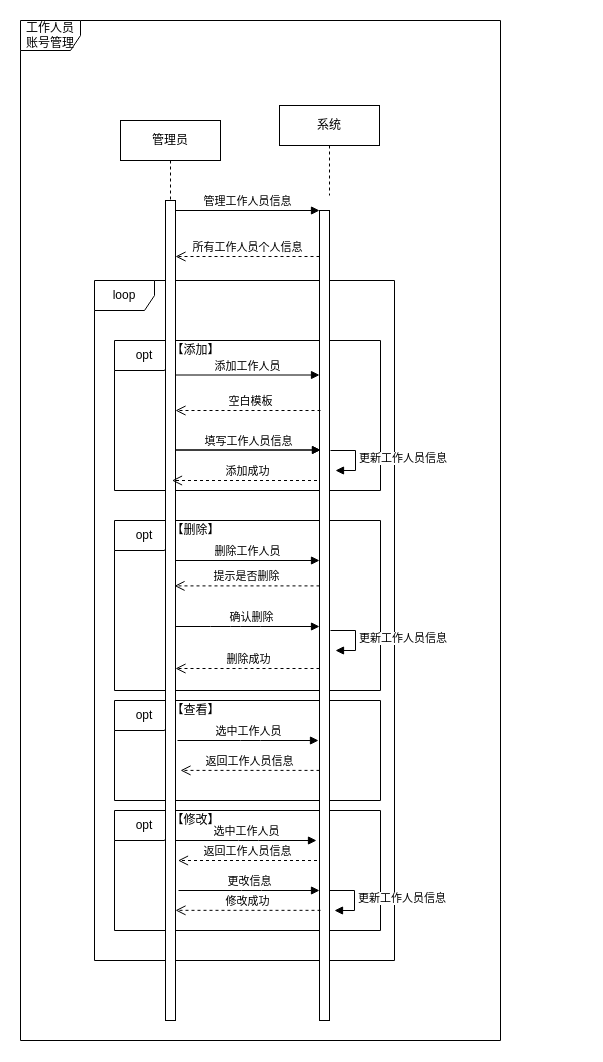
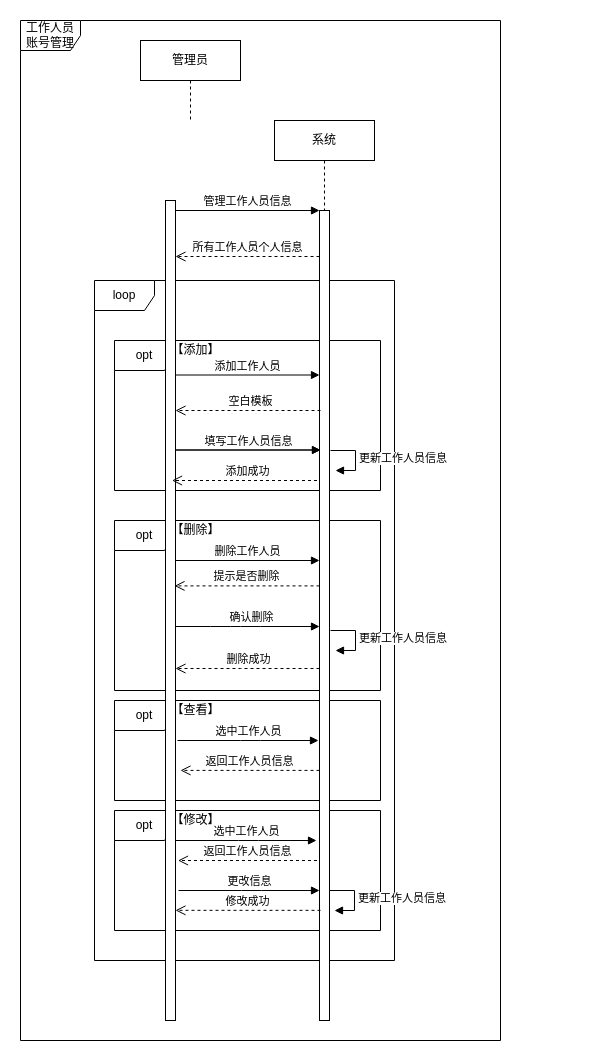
- <mxCell id="9" value="系统" style="shape=umlLifeline;perimeter=lifelinePerimeter;whiteSpace=wrap;html=1;container=1;collapsible=0;recursiveResize=0;outlineConnect=0;" parent="1" vertex="1"><mxGeometry x="279" y="105" width="100" height="90" as="geometry" /></mxCell>
+ <mxCell id="9" value="系统" style="shape=umlLifeline;perimeter=lifelinePerimeter;whiteSpace=wrap;html=1;container=1;collapsible=0;recursiveResize=0;outlineConnect=0;" parent="1" vertex="1"><mxGeometry x="274" y="120" width="100" height="90" as="geometry" /></mxCell>
- <mxCell id="8" value="管理员" style="shape=umlLifeline;perimeter=lifelinePerimeter;whiteSpace=wrap;html=1;container=1;collapsible=0;recursiveResize=0;outlineConnect=0;" parent="1" vertex="1"><mxGeometry x="120" y="120" width="100" height="80" as="geometry" /></mxCell>
+ <mxCell id="8" value="管理员" style="shape=umlLifeline;perimeter=lifelinePerimeter;whiteSpace=wrap;html=1;container=1;collapsible=0;recursiveResize=0;outlineConnect=0;" parent="1" vertex="1"><mxGeometry x="140" y="40" width="100" height="80" as="geometry" /></mxCell>
